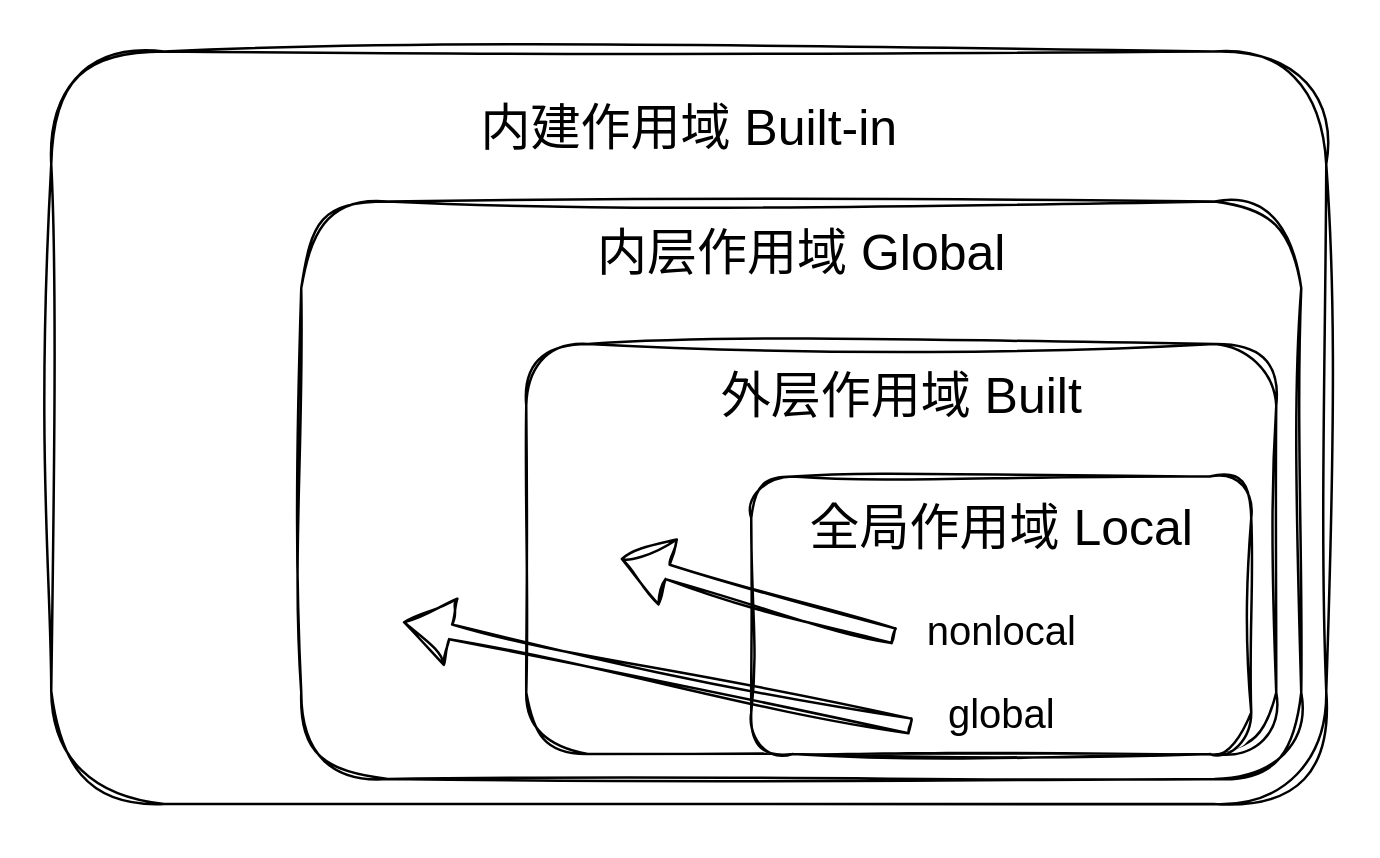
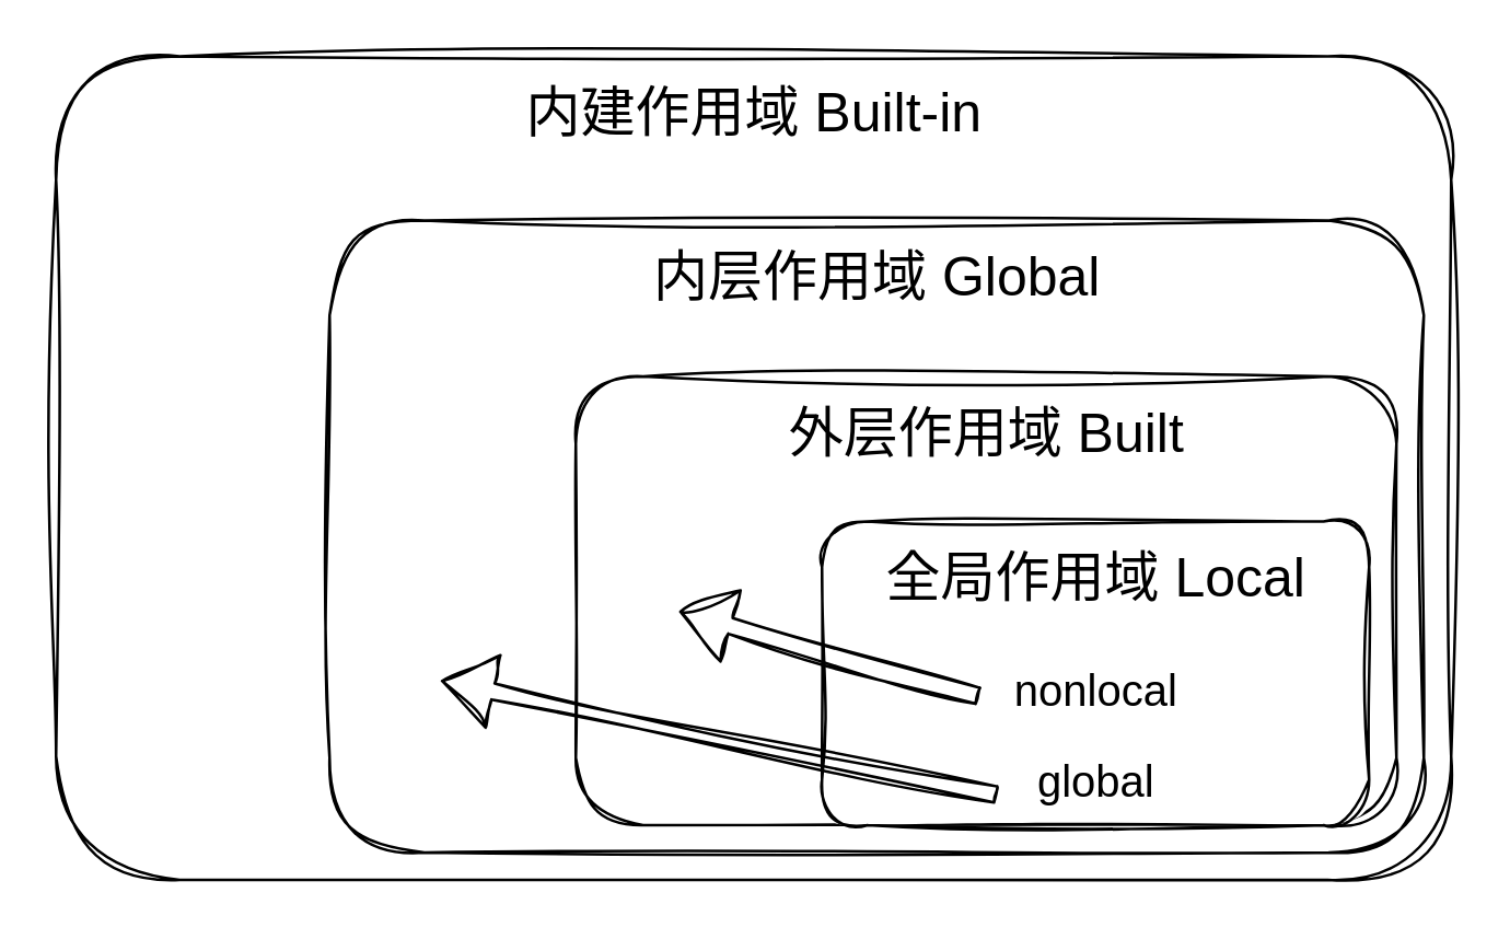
- <mxCell id="6" value="内建作用域 Built-in" style="text;html=1;align=center;verticalAlign=middle;resizable=0;points=[];autosize=1;strokeColor=none;fillColor=none;fontSize=20;fontFamily=Helvetica;sketch=1;hachureGap=4;jiggle=2;curveFitting=1;" vertex="1" parent="1"><mxGeometry x="180" y="30" width="190" height="40" as="geometry" /></mxCell>
+ <mxCell id="6" value="内建作用域 Built-in" style="text;html=1;align=center;verticalAlign=middle;resizable=0;points=[];autosize=1;strokeColor=none;fillColor=none;fontSize=20;fontFamily=Helvetica;sketch=1;hachureGap=4;jiggle=2;curveFitting=1;" vertex="1" parent="1"><mxGeometry x="180" y="20" width="190" height="40" as="geometry" /></mxCell>
